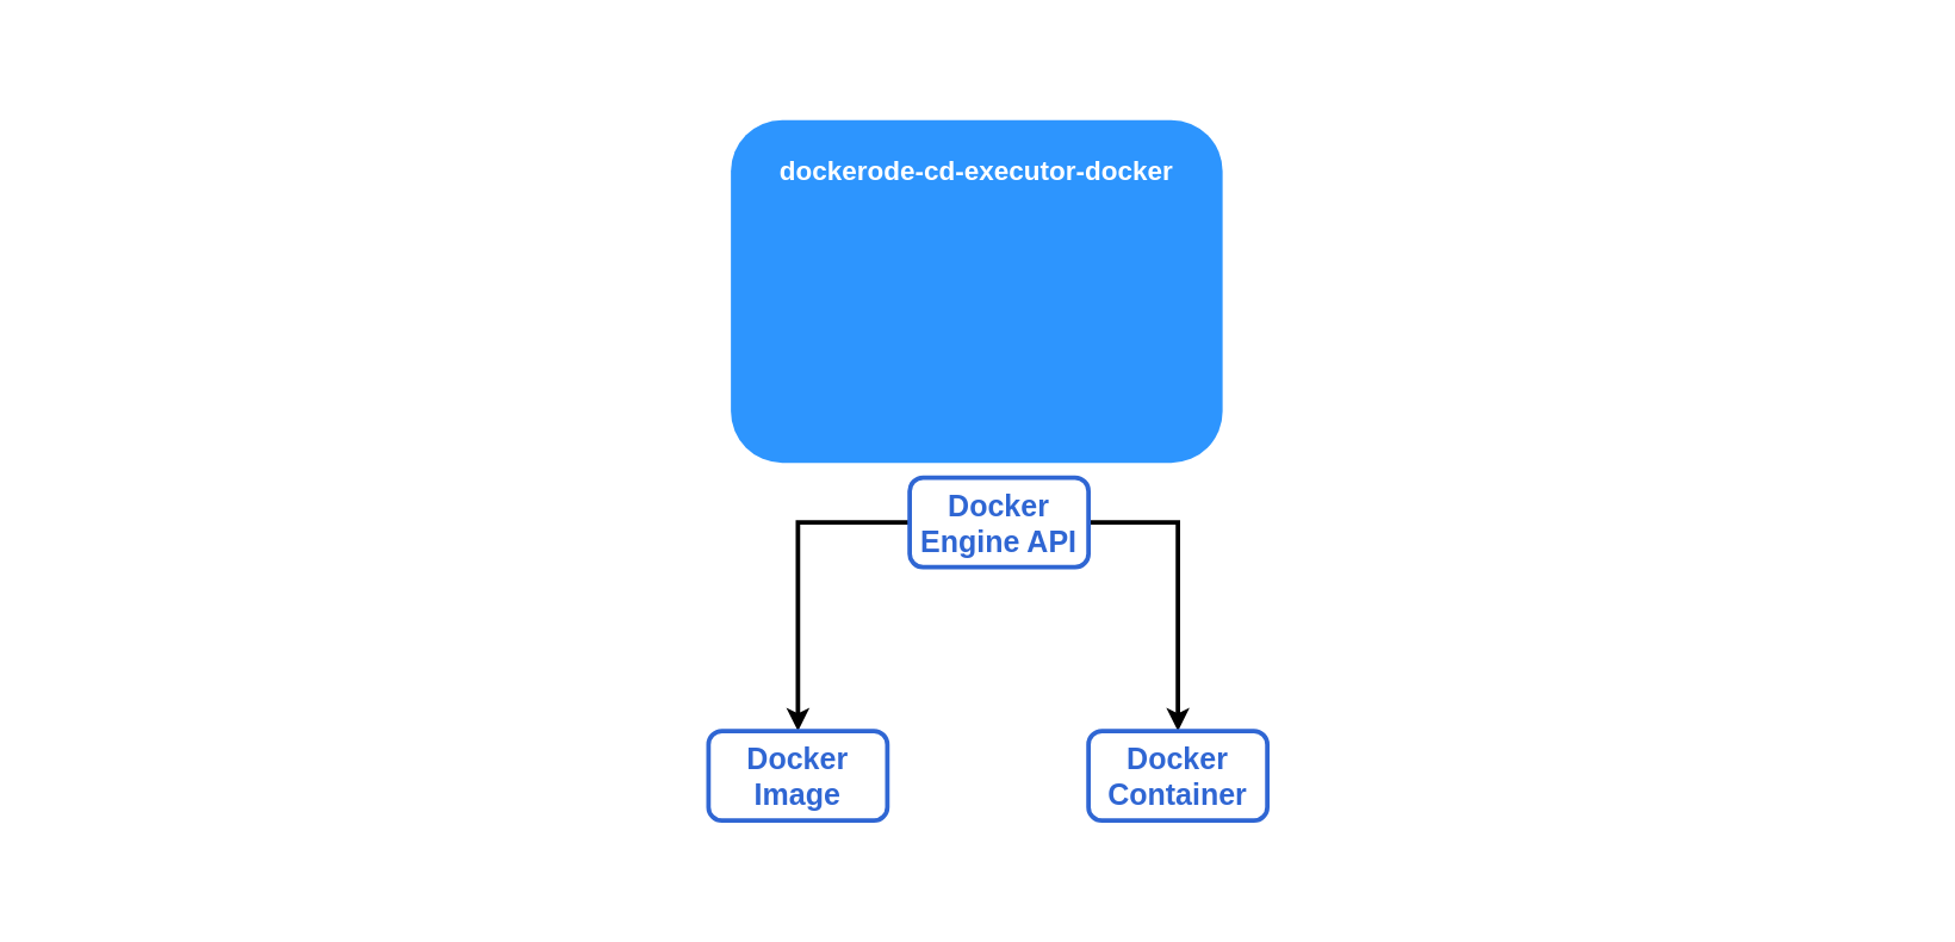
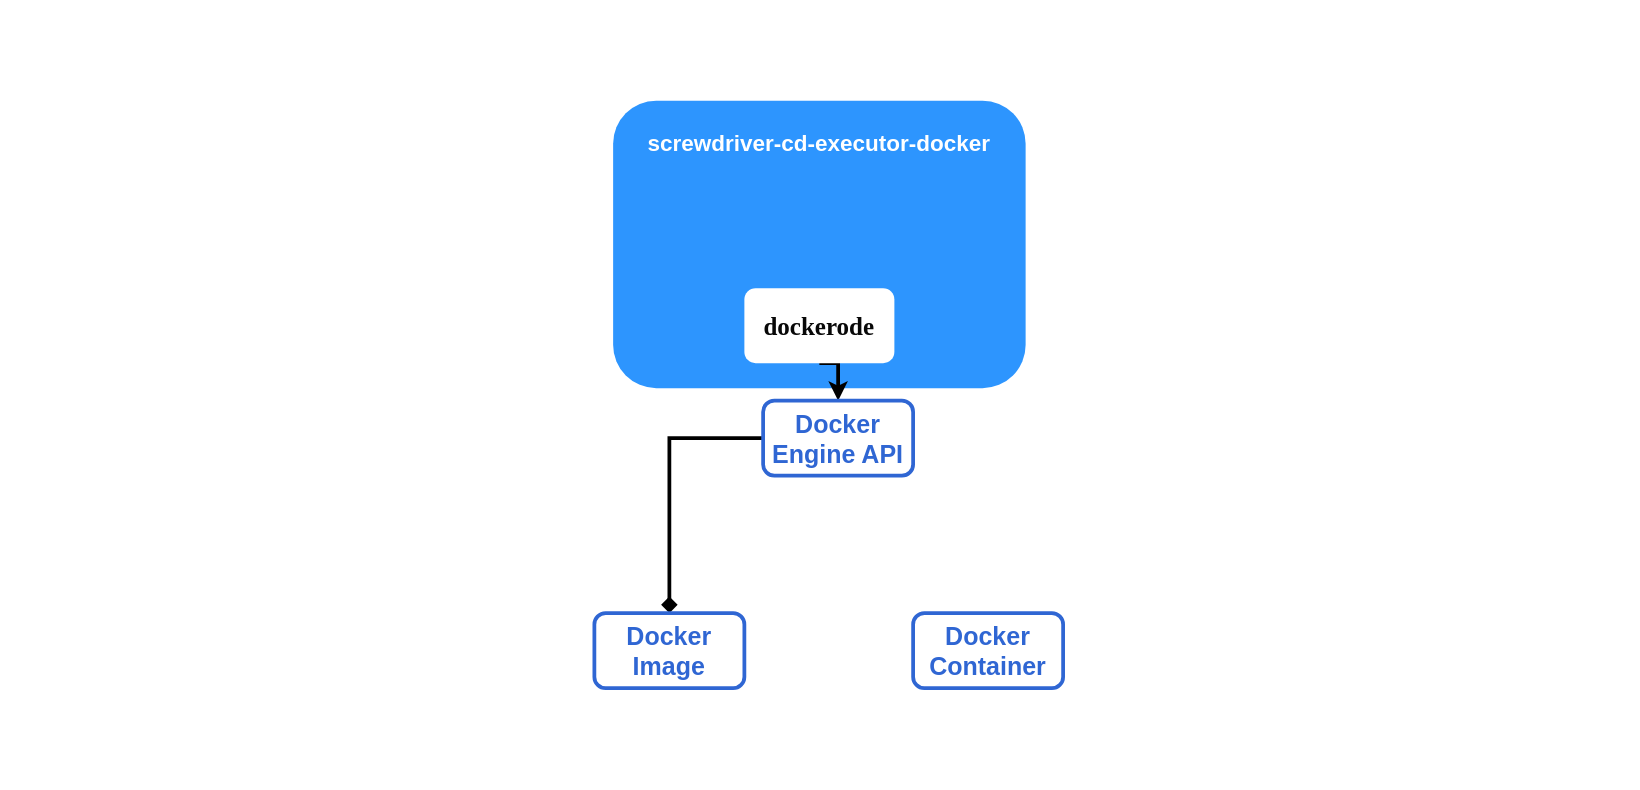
- <mxCell id="6" value="&lt;font size=&quot;1&quot; color=&quot;#ffffff&quot;&gt;&lt;b style=&quot;font-size: 18px;&quot;&gt;dockerode-cd-executor-docker&lt;/b&gt;&lt;/font&gt;" style="text;html=1;strokeColor=none;fillColor=none;align=center;verticalAlign=middle;whiteSpace=wrap;rounded=0;" parent="1" vertex="1"><mxGeometry x="490" y="100" width="330" height="30" as="geometry" /></mxCell>
+ <mxCell id="6" value="&lt;font size=&quot;1&quot; color=&quot;#ffffff&quot;&gt;&lt;b style=&quot;font-size: 18px;&quot;&gt;screwdriver-cd-executor-docker&lt;/b&gt;&lt;/font&gt;" style="text;html=1;strokeColor=none;fillColor=none;align=center;verticalAlign=middle;whiteSpace=wrap;rounded=0;" parent="1" vertex="1"><mxGeometry x="490" y="100" width="330" height="30" as="geometry" /></mxCell>
+ <mxCell id="5" value="&lt;div style=&quot;background-color: rgb(255, 255, 255); color: rgb(8, 8, 8);&quot;&gt;&lt;font size=&quot;1&quot; style=&quot;&quot; face=&quot;Ubuntu&quot;&gt;&lt;b style=&quot;font-size: 20px;&quot;&gt;dockerode&lt;/b&gt;&lt;/font&gt;&lt;/div&gt;" style="rounded=1;whiteSpace=wrap;html=1;strokeColor=none;" parent="1" vertex="1"><mxGeometry x="595" y="230" width="120" height="60" as="geometry" /></mxCell>
+ <mxCell id="4" style="edgeStyle=orthogonalEdgeStyle;rounded=0;orthogonalLoop=1;jettySize=auto;html=1;exitX=0.5;exitY=1;exitDx=0;exitDy=0;entryX=0.5;entryY=0;entryDx=0;entryDy=0;strokeWidth=3;" parent="1" source="5" target="9" edge="1"><mxGeometry relative="1" as="geometry" /></mxCell>
- <mxCell id="8" style="edgeStyle=orthogonalEdgeStyle;rounded=0;orthogonalLoop=1;jettySize=auto;html=1;exitX=1;exitY=0.5;exitDx=0;exitDy=0;strokeWidth=3;" parent="1" source="9" target="11" edge="1"><mxGeometry relative="1" as="geometry" /></mxCell>
- <mxCell id="7" style="edgeStyle=orthogonalEdgeStyle;rounded=0;orthogonalLoop=1;jettySize=auto;html=1;exitX=0;exitY=0.5;exitDx=0;exitDy=0;strokeWidth=3;" parent="1" source="9" target="10" edge="1"><mxGeometry relative="1" as="geometry" /></mxCell>
+ <mxCell id="7" style="edgeStyle=orthogonalEdgeStyle;rounded=0;orthogonalLoop=1;jettySize=auto;html=1;exitX=0;exitY=0.5;exitDx=0;exitDy=0;strokeWidth=3;endArrow=diamond;" parent="1" source="9" target="10" edge="1"><mxGeometry relative="1" as="geometry" /></mxCell>
